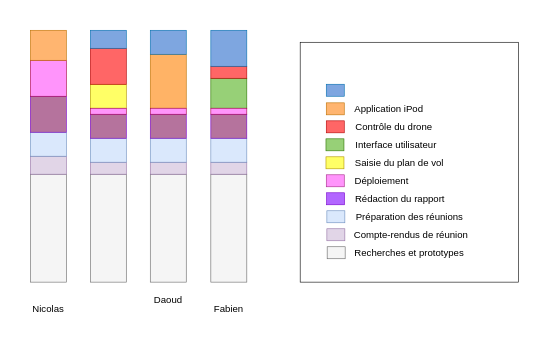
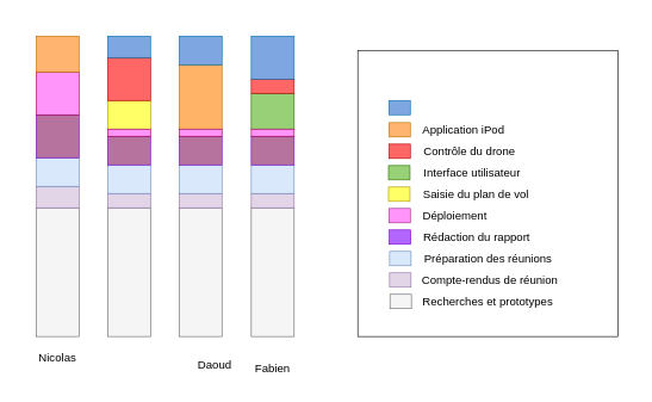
- <mxCell id="47" value="&lt;font style=&quot;font-size: 16px&quot;&gt;Daoud&lt;/font&gt;" style="text;html=1;strokeColor=none;fillColor=none;align=center;verticalAlign=middle;whiteSpace=wrap;rounded=0;" parent="1" vertex="1"><mxGeometry x="260" y="490" width="40" height="20" as="geometry" /></mxCell>
+ <mxCell id="47" value="&lt;font style=&quot;font-size: 16px&quot;&gt;Daoud&lt;/font&gt;" style="text;html=1;strokeColor=none;fillColor=none;align=center;verticalAlign=middle;whiteSpace=wrap;rounded=0;" parent="1" vertex="1"><mxGeometry x="280" y="500" width="40" height="20" as="geometry" /></mxCell>
- <mxCell id="48" value="&lt;font style=&quot;font-size: 16px&quot;&gt;Nicolas&lt;/font&gt;" style="text;html=1;strokeColor=none;fillColor=none;align=center;verticalAlign=middle;whiteSpace=wrap;rounded=0;" parent="1" vertex="1"><mxGeometry x="60" y="505" width="40" height="20" as="geometry" /></mxCell>
+ <mxCell id="48" value="&lt;font style=&quot;font-size: 16px&quot;&gt;Nicolas&lt;/font&gt;" style="text;html=1;strokeColor=none;fillColor=none;align=center;verticalAlign=middle;whiteSpace=wrap;rounded=0;" parent="1" vertex="1"><mxGeometry x="60" y="490" width="40" height="20" as="geometry" /></mxCell>
